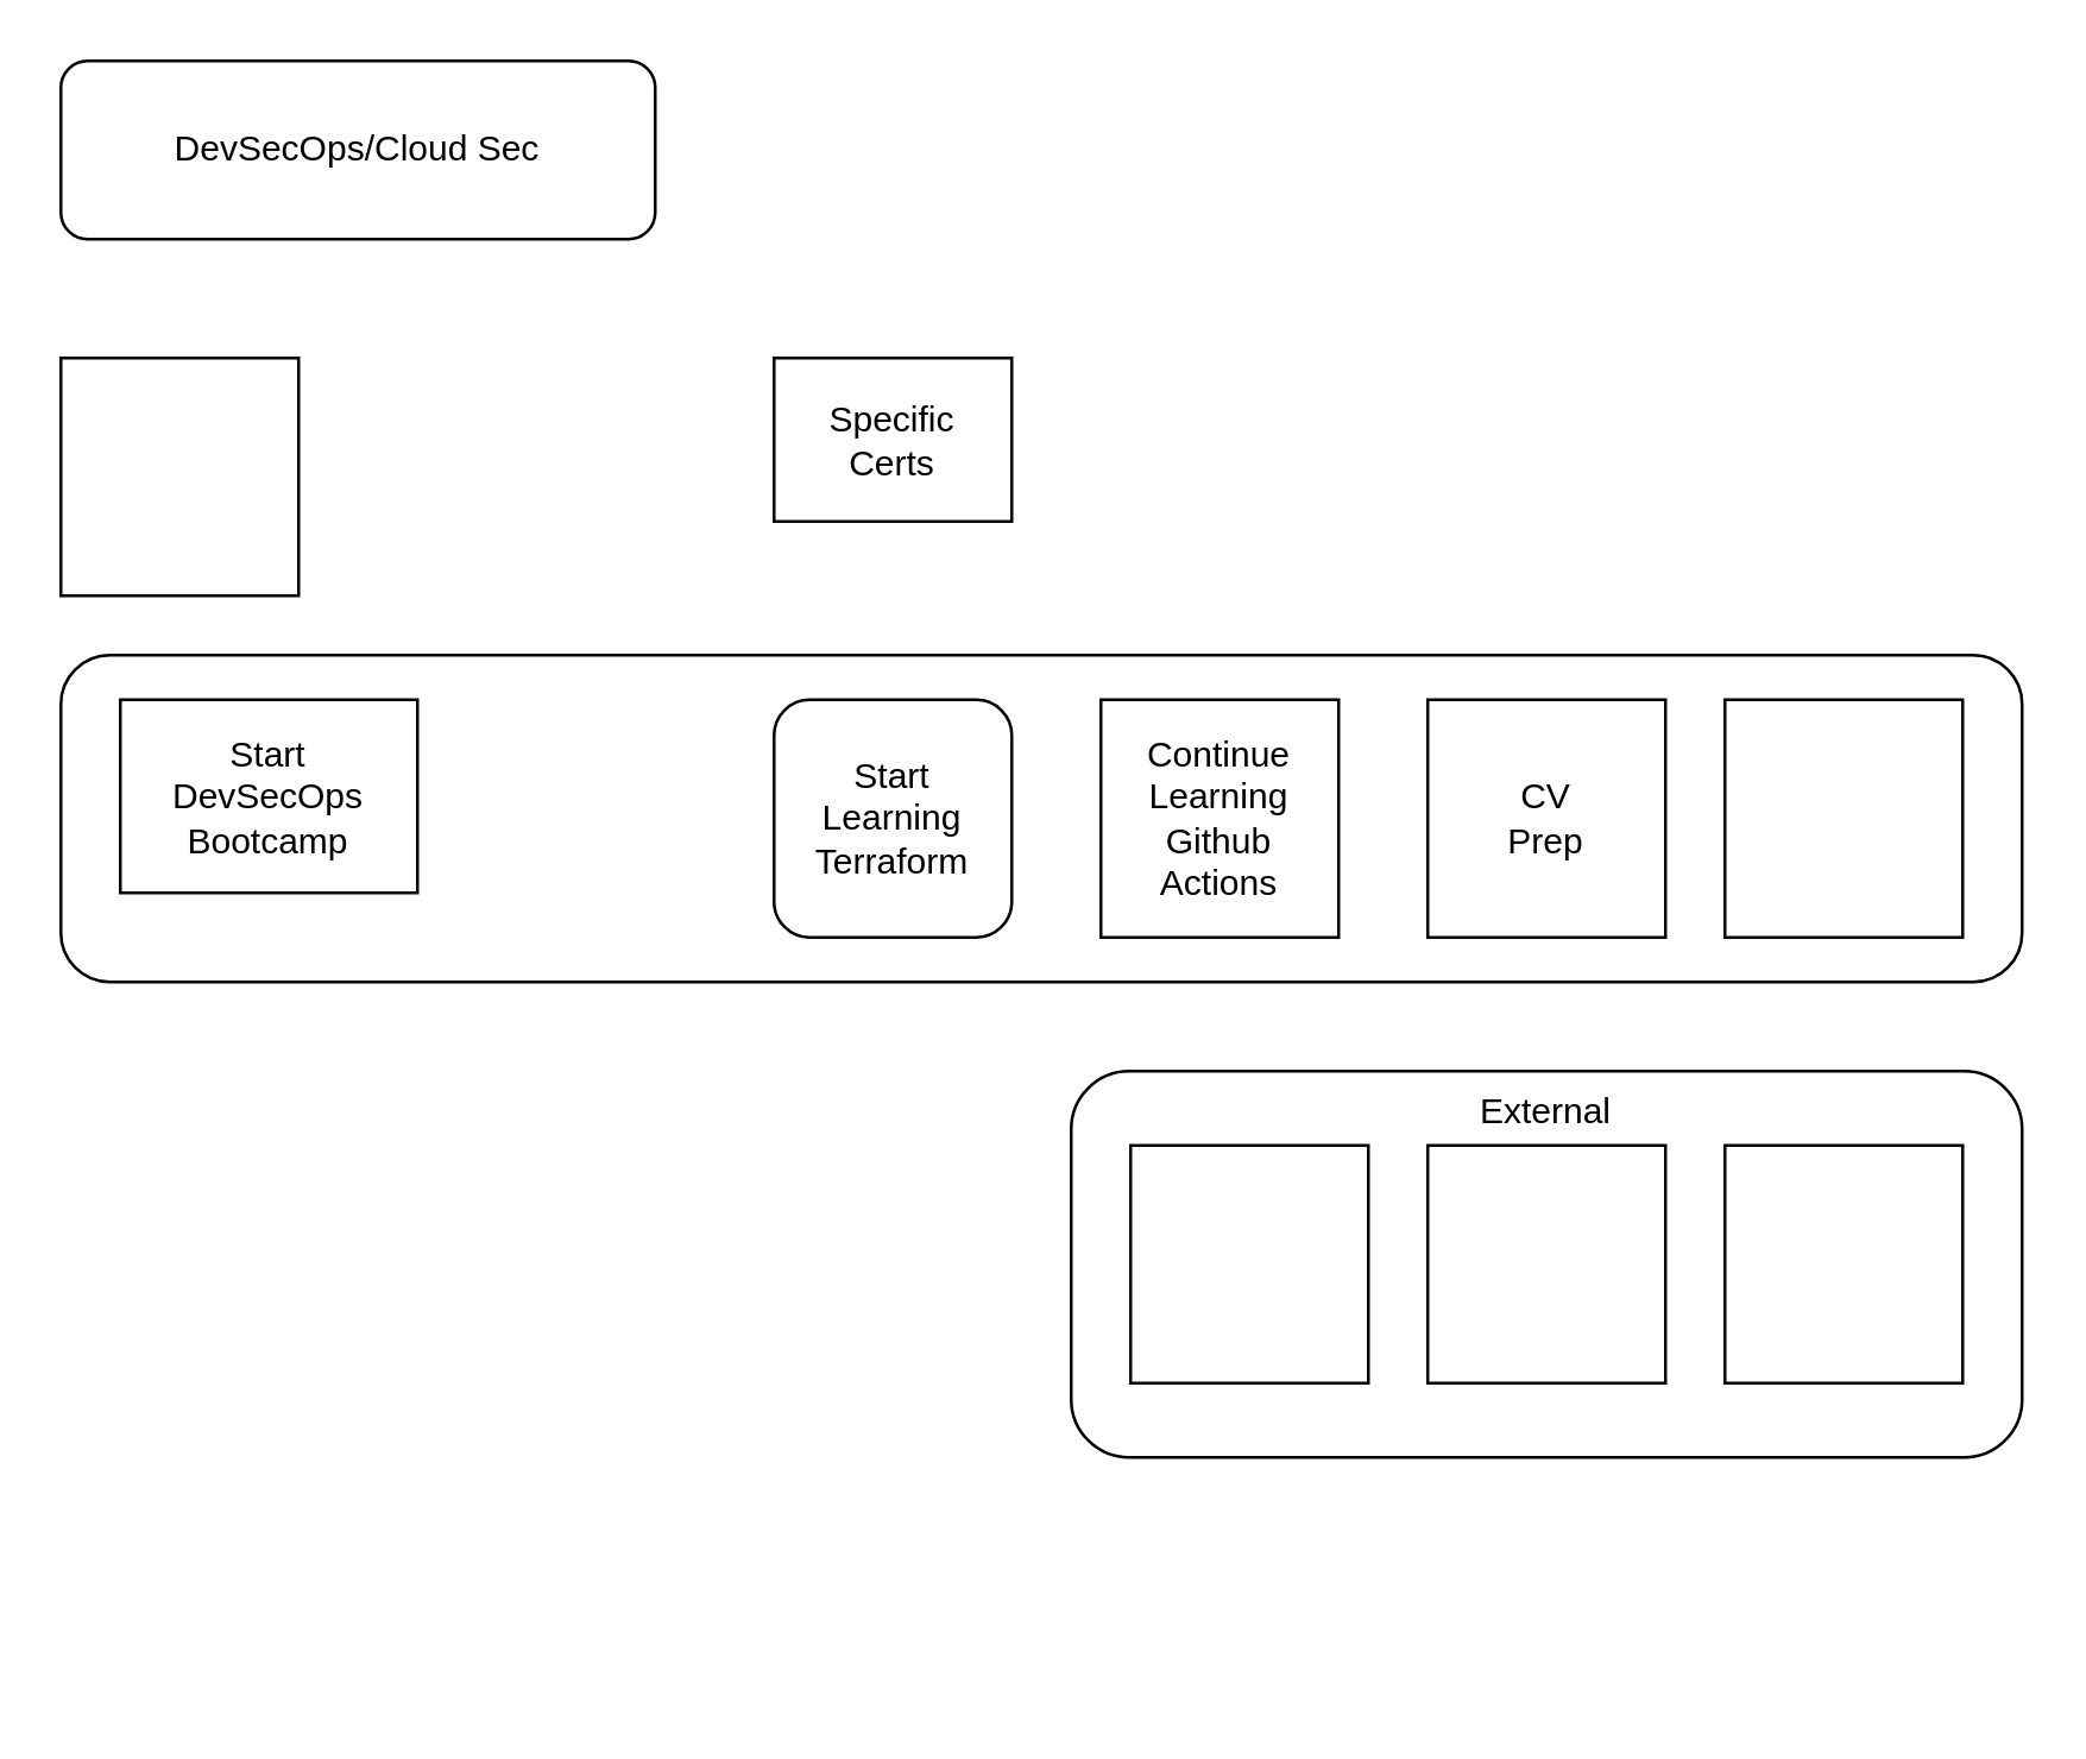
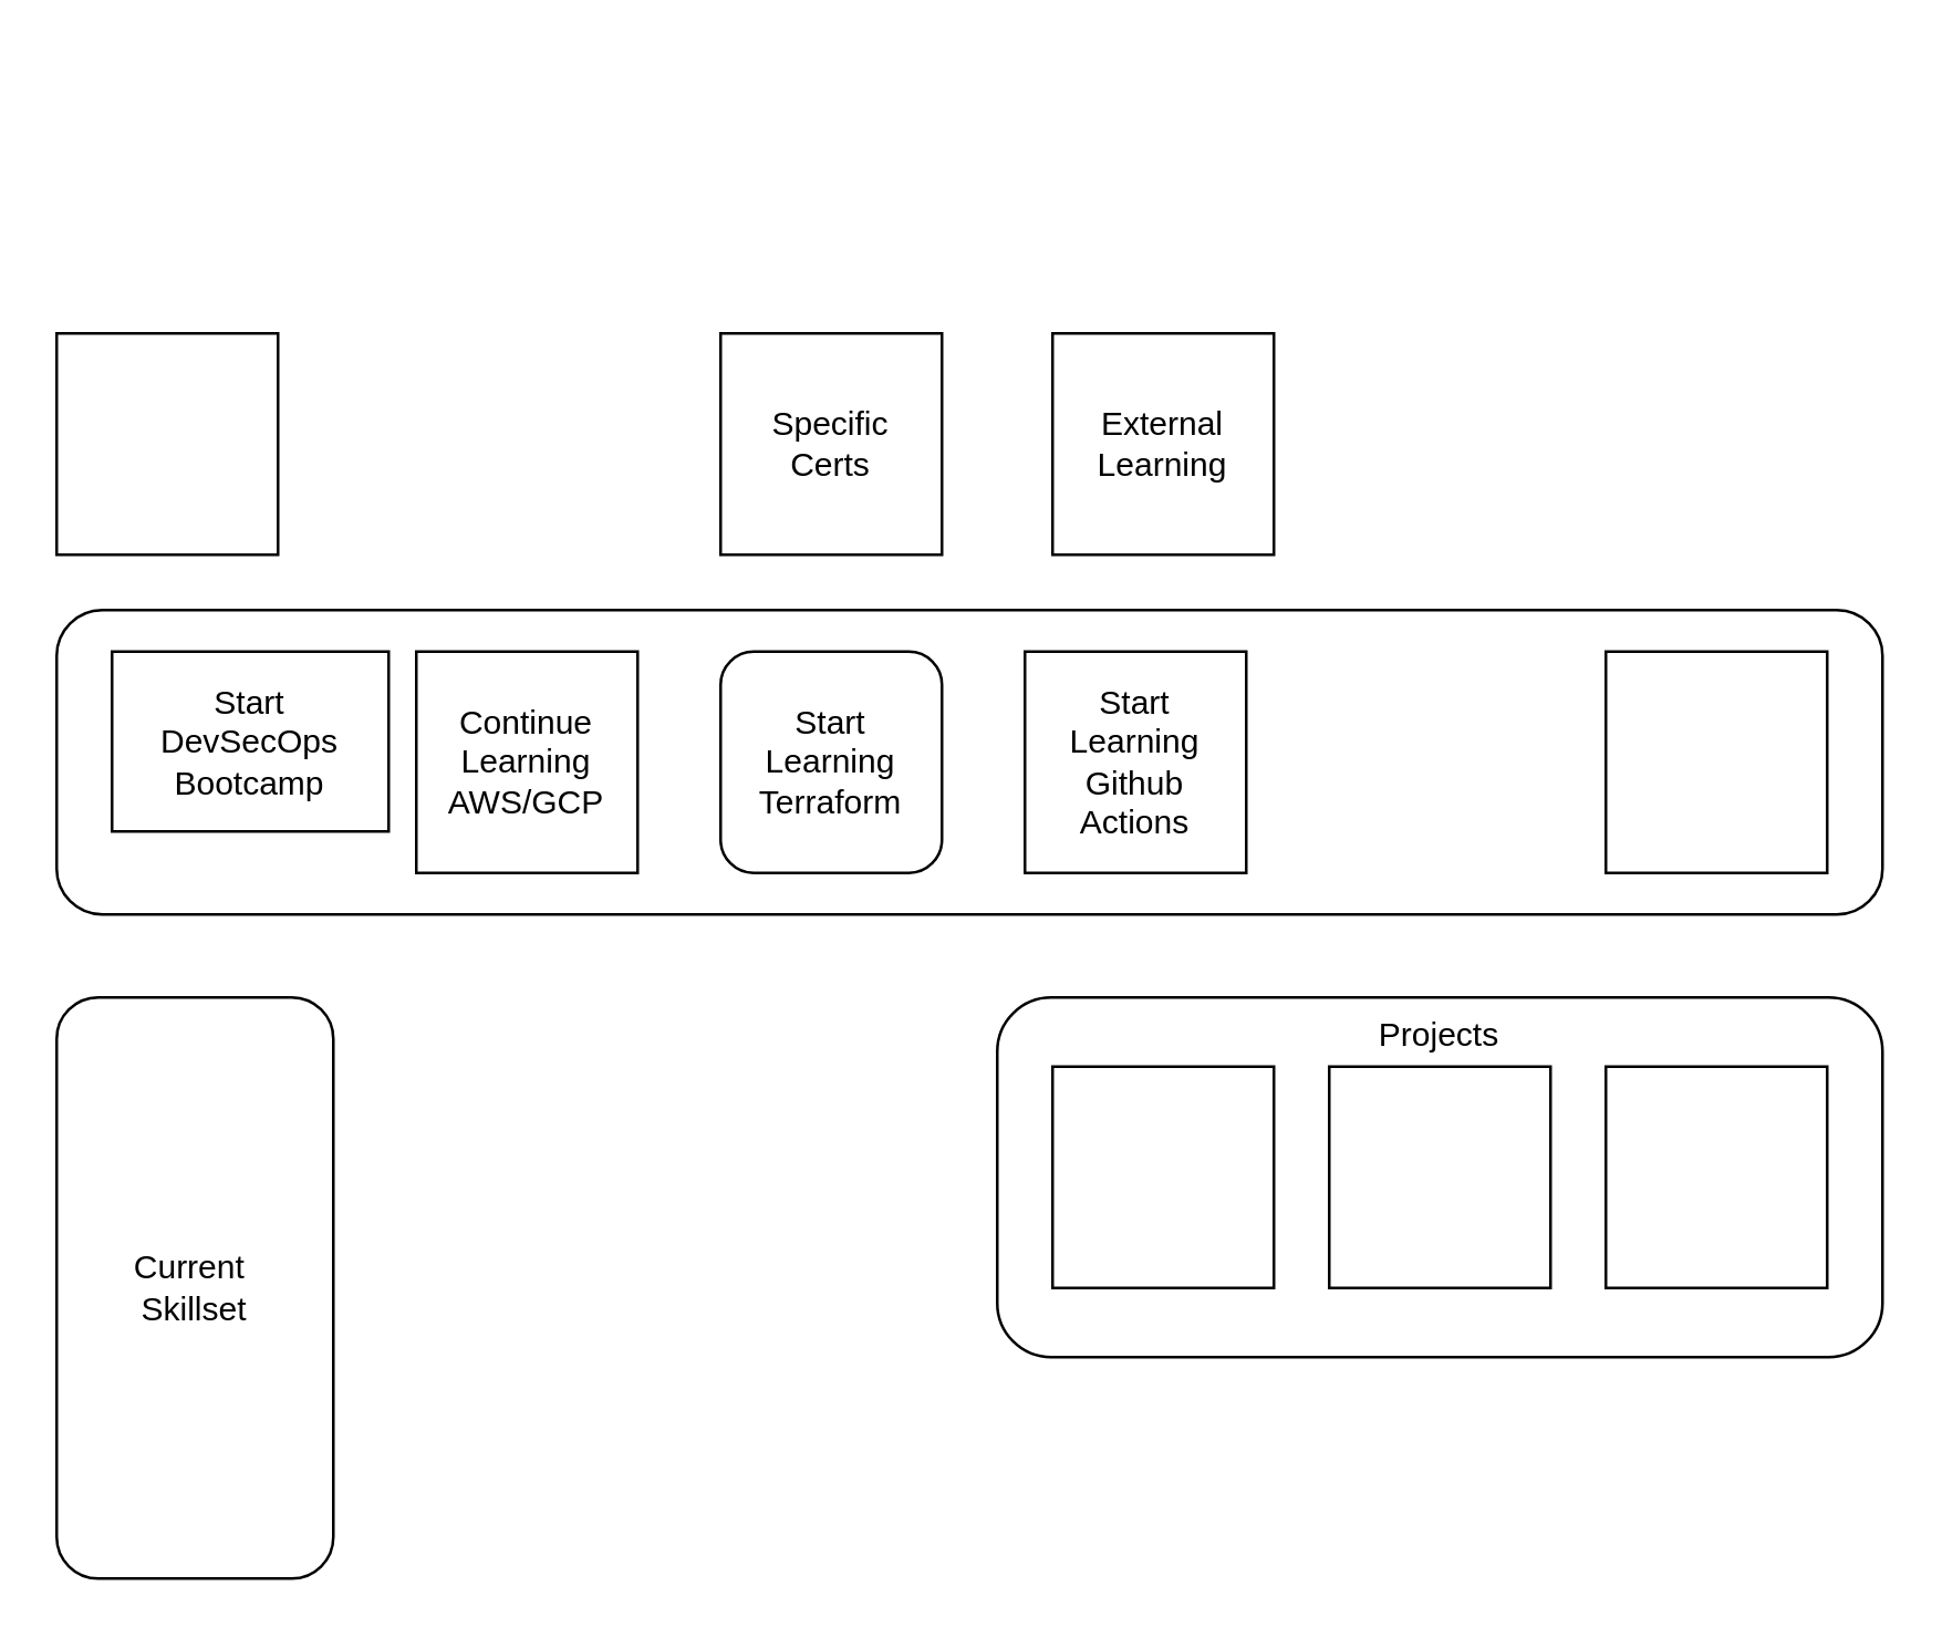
- <mxCell id="2" value="DevSecOps/Cloud Sec" style="rounded=1;whiteSpace=wrap;html=1;" vertex="1" parent="1"><mxGeometry x="20" y="20" width="200" height="60" as="geometry" /></mxCell>
- <mxCell id="4" value="Specific&lt;br&gt;Certs" style="whiteSpace=wrap;html=1;aspect=fixed;" vertex="1" parent="1"><mxGeometry x="260" y="120" width="80" height="55" as="geometry" /></mxCell>
+ <mxCell id="4" value="Specific&lt;br&gt;Certs" style="whiteSpace=wrap;html=1;aspect=fixed;" vertex="1" parent="1"><mxGeometry x="260" y="120" width="80" height="80" as="geometry" /></mxCell>
+ <mxCell id="5" value="External&lt;br&gt;Learning" style="whiteSpace=wrap;html=1;aspect=fixed;" vertex="1" parent="1"><mxGeometry x="380" y="120" width="80" height="80" as="geometry" /></mxCell>
+ <mxCell id="8" value="Continue&lt;br&gt;Learning&lt;br&gt;AWS/GCP" style="whiteSpace=wrap;html=1;aspect=fixed;" vertex="1" parent="1"><mxGeometry x="150" y="235" width="80" height="80" as="geometry" /></mxCell>
- <mxCell id="10" value="Continue&lt;br&gt;Learning&lt;br&gt;Github&lt;br&gt;Actions" style="whiteSpace=wrap;html=1;aspect=fixed;" vertex="1" parent="1"><mxGeometry x="370" y="235" width="80" height="80" as="geometry" /></mxCell>
+ <mxCell id="10" value="Start&lt;br&gt;Learning&lt;br&gt;Github&lt;br&gt;Actions" style="whiteSpace=wrap;html=1;aspect=fixed;" vertex="1" parent="1"><mxGeometry x="370" y="235" width="80" height="80" as="geometry" /></mxCell>
- <mxCell id="11" value="CV&lt;br&gt;Prep" style="whiteSpace=wrap;html=1;aspect=fixed;" vertex="1" parent="1"><mxGeometry x="480" y="235" width="80" height="80" as="geometry" /></mxCell>
- <mxCell id="13" value="&lt;div style=&quot;text-align: justify;&quot;&gt;&lt;span style=&quot;background-color: initial;&quot;&gt;External&lt;/span&gt;&lt;/div&gt;" style="rounded=1;whiteSpace=wrap;html=1;labelPosition=center;verticalLabelPosition=middle;align=center;verticalAlign=top;" vertex="1" parent="1"><mxGeometry x="360" y="360" width="320" height="130" as="geometry" /></mxCell>
+ <mxCell id="13" value="&lt;div style=&quot;text-align: justify;&quot;&gt;&lt;span style=&quot;background-color: initial;&quot;&gt;Projects&lt;/span&gt;&lt;/div&gt;" style="rounded=1;whiteSpace=wrap;html=1;labelPosition=center;verticalLabelPosition=middle;align=center;verticalAlign=top;" vertex="1" parent="1"><mxGeometry x="360" y="360" width="320" height="130" as="geometry" /></mxCell>
+ <mxCell id="17" value="Current&amp;nbsp;&lt;br&gt;Skillset" style="rounded=1;whiteSpace=wrap;html=1;" vertex="1" parent="1"><mxGeometry x="20" y="360" width="100" height="210" as="geometry" /></mxCell>
